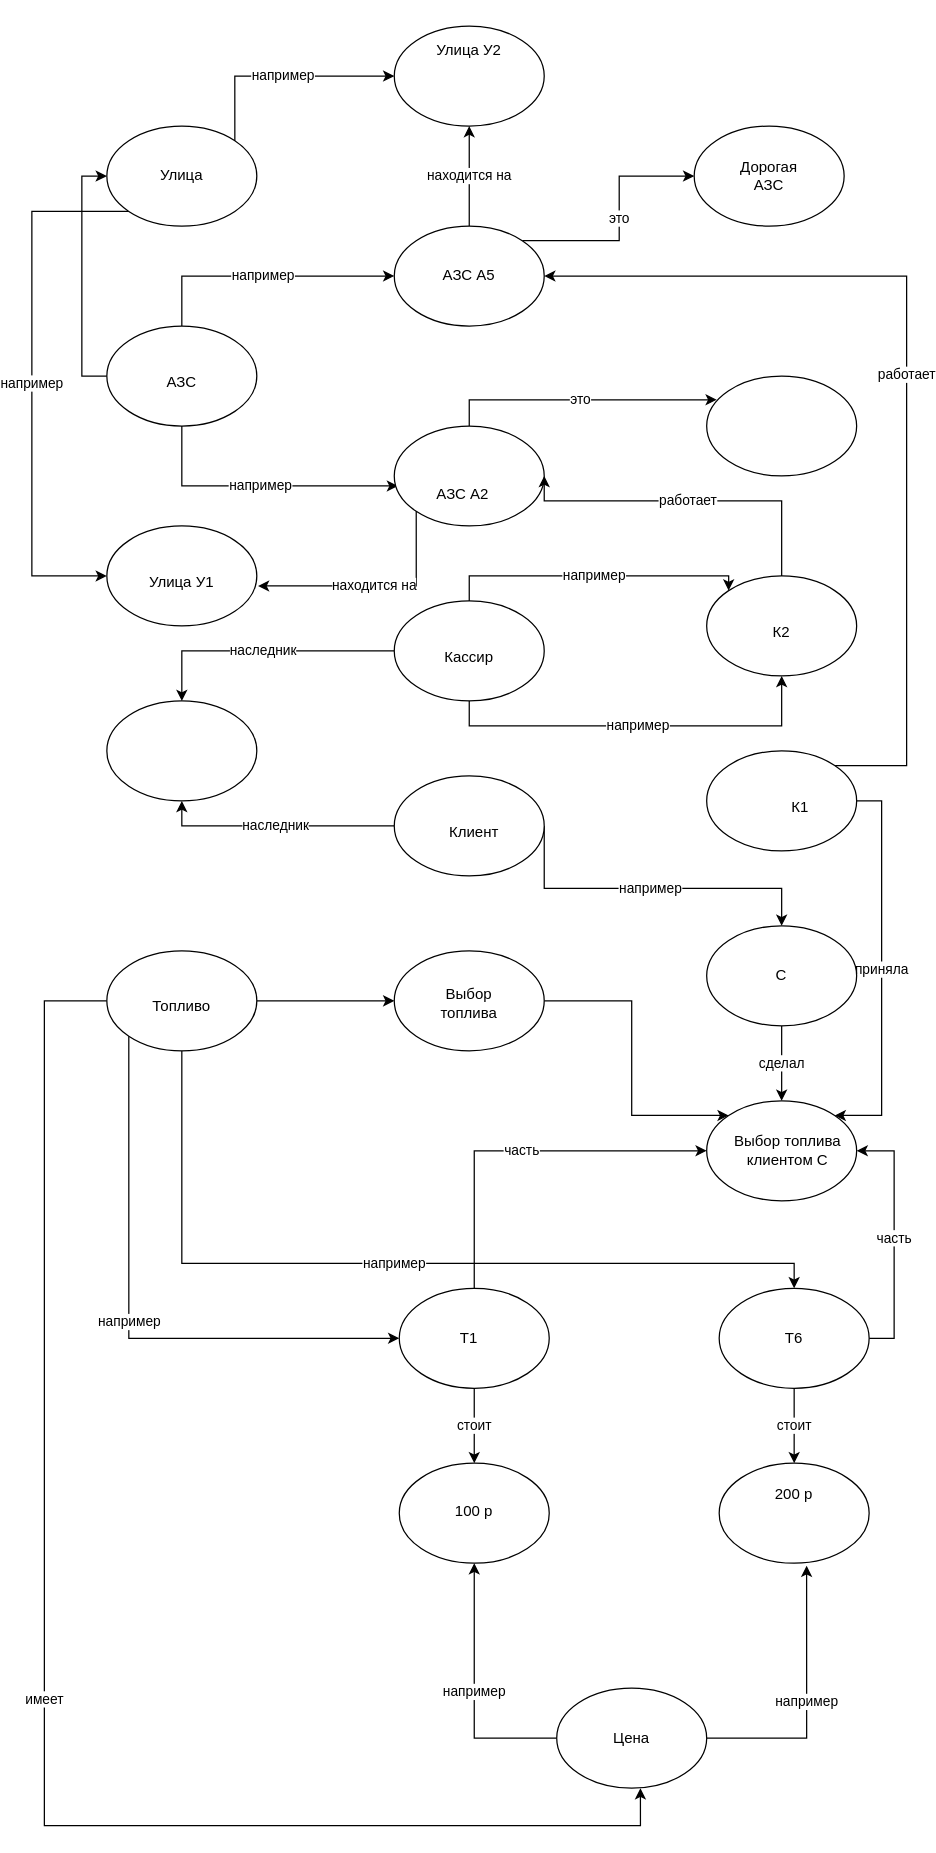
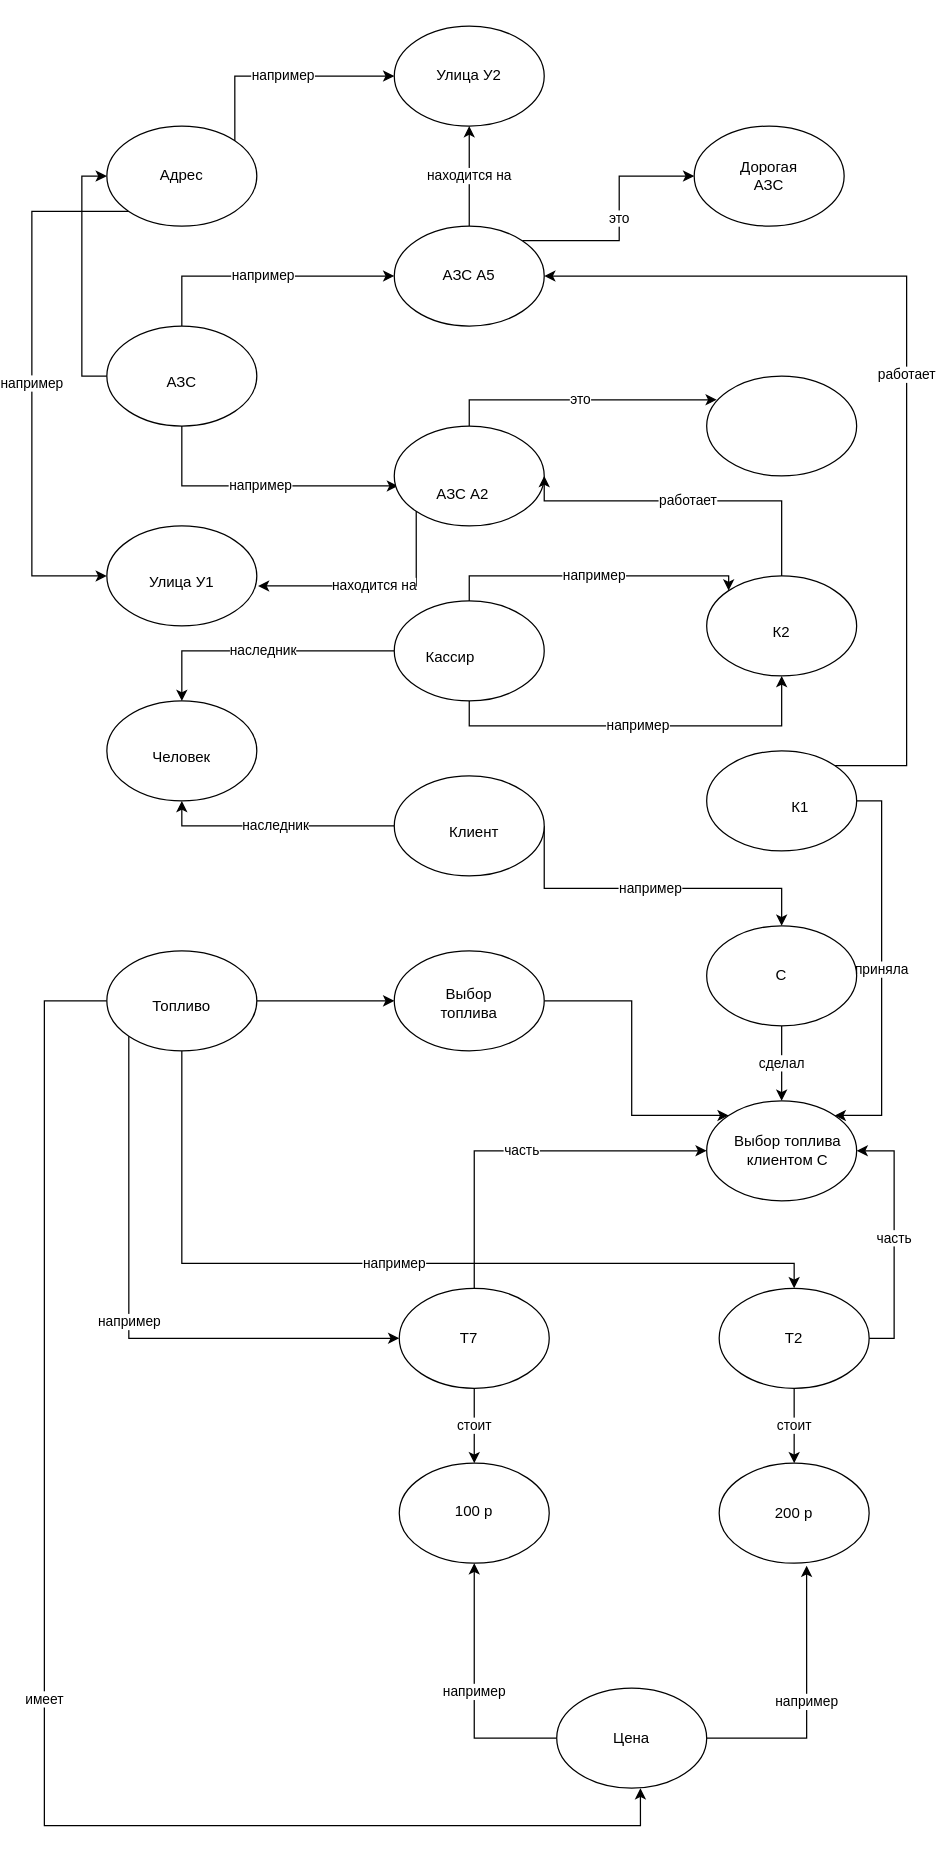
- <mxCell id="45" value="Улица У2" style="text;html=1;strokeColor=none;fillColor=none;align=center;verticalAlign=middle;whiteSpace=wrap;rounded=0;" vertex="1" parent="1"><mxGeometry x="340" y="25" width="60" height="30" as="geometry" /></mxCell>
+ <mxCell id="45" value="Улица У2" style="text;html=1;strokeColor=none;fillColor=none;align=center;verticalAlign=middle;whiteSpace=wrap;rounded=0;" vertex="1" parent="1"><mxGeometry x="340" y="45" width="60" height="30" as="geometry" /></mxCell>
- <mxCell id="42" value="Улица" style="text;html=1;strokeColor=none;fillColor=none;align=center;verticalAlign=middle;whiteSpace=wrap;rounded=0;" vertex="1" parent="1"><mxGeometry x="110" y="125" width="60" height="30" as="geometry" /></mxCell>
+ <mxCell id="42" value="Адрес" style="text;html=1;strokeColor=none;fillColor=none;align=center;verticalAlign=middle;whiteSpace=wrap;rounded=0;" vertex="1" parent="1"><mxGeometry x="110" y="125" width="60" height="30" as="geometry" /></mxCell>
- <mxCell id="50" value="Кассир" style="text;html=1;strokeColor=none;fillColor=none;align=center;verticalAlign=middle;whiteSpace=wrap;rounded=0;" vertex="1" parent="1"><mxGeometry x="340" y="510" width="60" height="30" as="geometry" /></mxCell>
+ <mxCell id="50" value="Кассир" style="text;html=1;strokeColor=none;fillColor=none;align=center;verticalAlign=middle;whiteSpace=wrap;rounded=0;" vertex="1" parent="1"><mxGeometry x="325" y="510" width="60" height="30" as="geometry" /></mxCell>
+ <mxCell id="46" value="Человек" style="text;html=1;strokeColor=none;fillColor=none;align=center;verticalAlign=middle;whiteSpace=wrap;rounded=0;" vertex="1" parent="1"><mxGeometry x="110" y="590" width="60" height="30" as="geometry" /></mxCell>
- <mxCell id="69" value="Т1" style="text;html=1;strokeColor=none;fillColor=none;align=center;verticalAlign=middle;whiteSpace=wrap;rounded=0;" vertex="1" parent="1"><mxGeometry x="340" y="1055" width="60" height="30" as="geometry" /></mxCell>
+ <mxCell id="69" value="Т7" style="text;html=1;strokeColor=none;fillColor=none;align=center;verticalAlign=middle;whiteSpace=wrap;rounded=0;" vertex="1" parent="1"><mxGeometry x="340" y="1055" width="60" height="30" as="geometry" /></mxCell>
- <mxCell id="70" value="Т6" style="text;html=1;strokeColor=none;fillColor=none;align=center;verticalAlign=middle;whiteSpace=wrap;rounded=0;" vertex="1" parent="1"><mxGeometry x="600" y="1055" width="60" height="30" as="geometry" /></mxCell>
+ <mxCell id="70" value="Т2" style="text;html=1;strokeColor=none;fillColor=none;align=center;verticalAlign=middle;whiteSpace=wrap;rounded=0;" vertex="1" parent="1"><mxGeometry x="600" y="1055" width="60" height="30" as="geometry" /></mxCell>
- <mxCell id="72" value="200 р" style="text;html=1;strokeColor=none;fillColor=none;align=center;verticalAlign=middle;whiteSpace=wrap;rounded=0;" vertex="1" parent="1"><mxGeometry x="600" y="1180" width="60" height="30" as="geometry" /></mxCell>
+ <mxCell id="72" value="200 р" style="text;html=1;strokeColor=none;fillColor=none;align=center;verticalAlign=middle;whiteSpace=wrap;rounded=0;" vertex="1" parent="1"><mxGeometry x="600" y="1195" width="60" height="30" as="geometry" /></mxCell>
